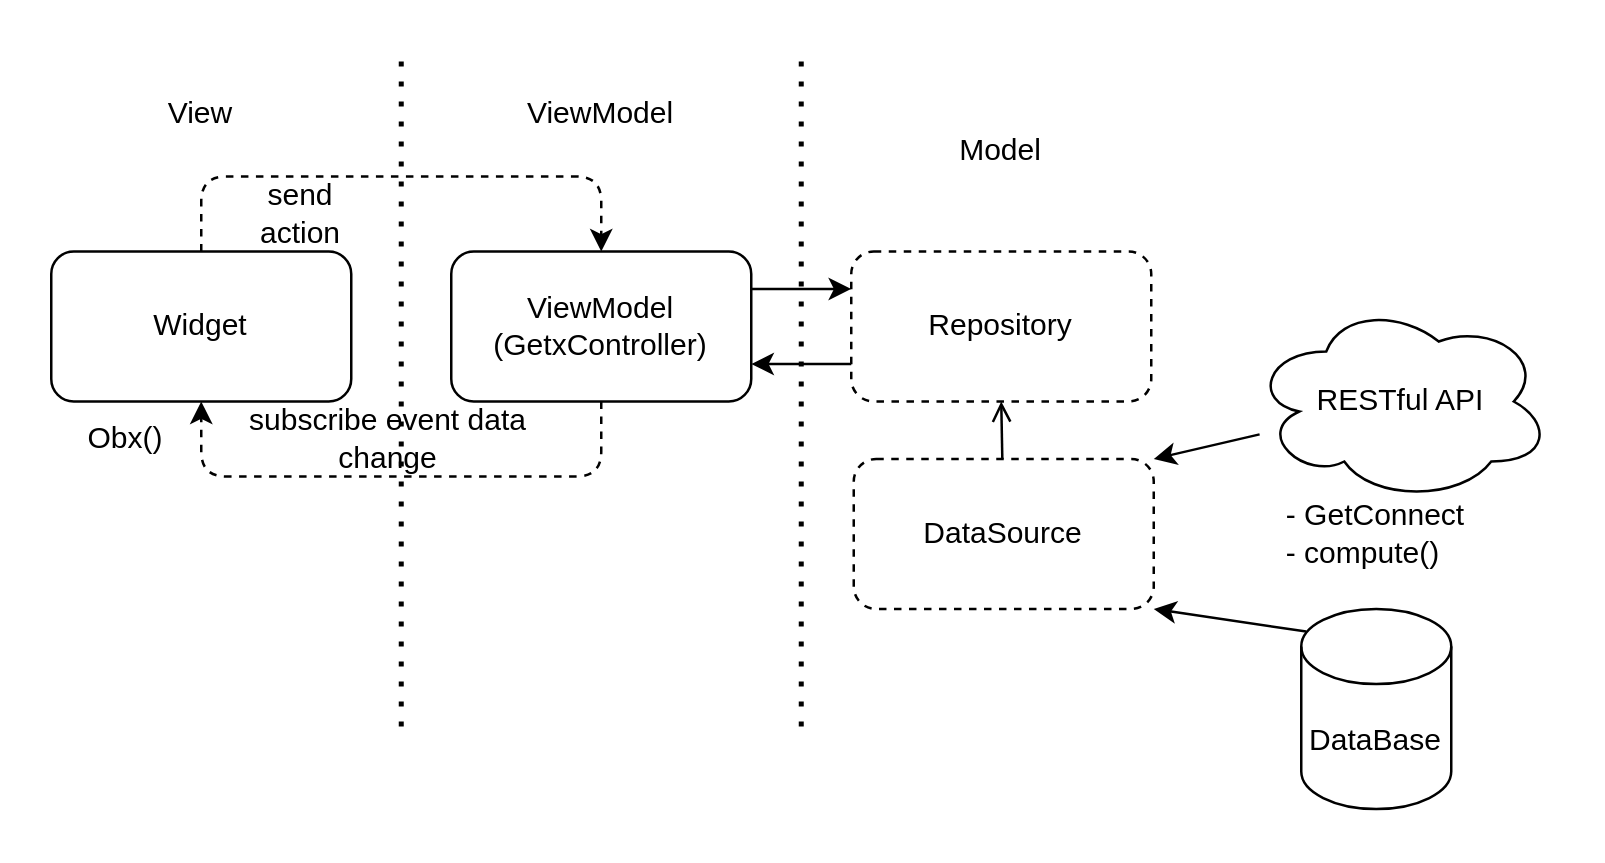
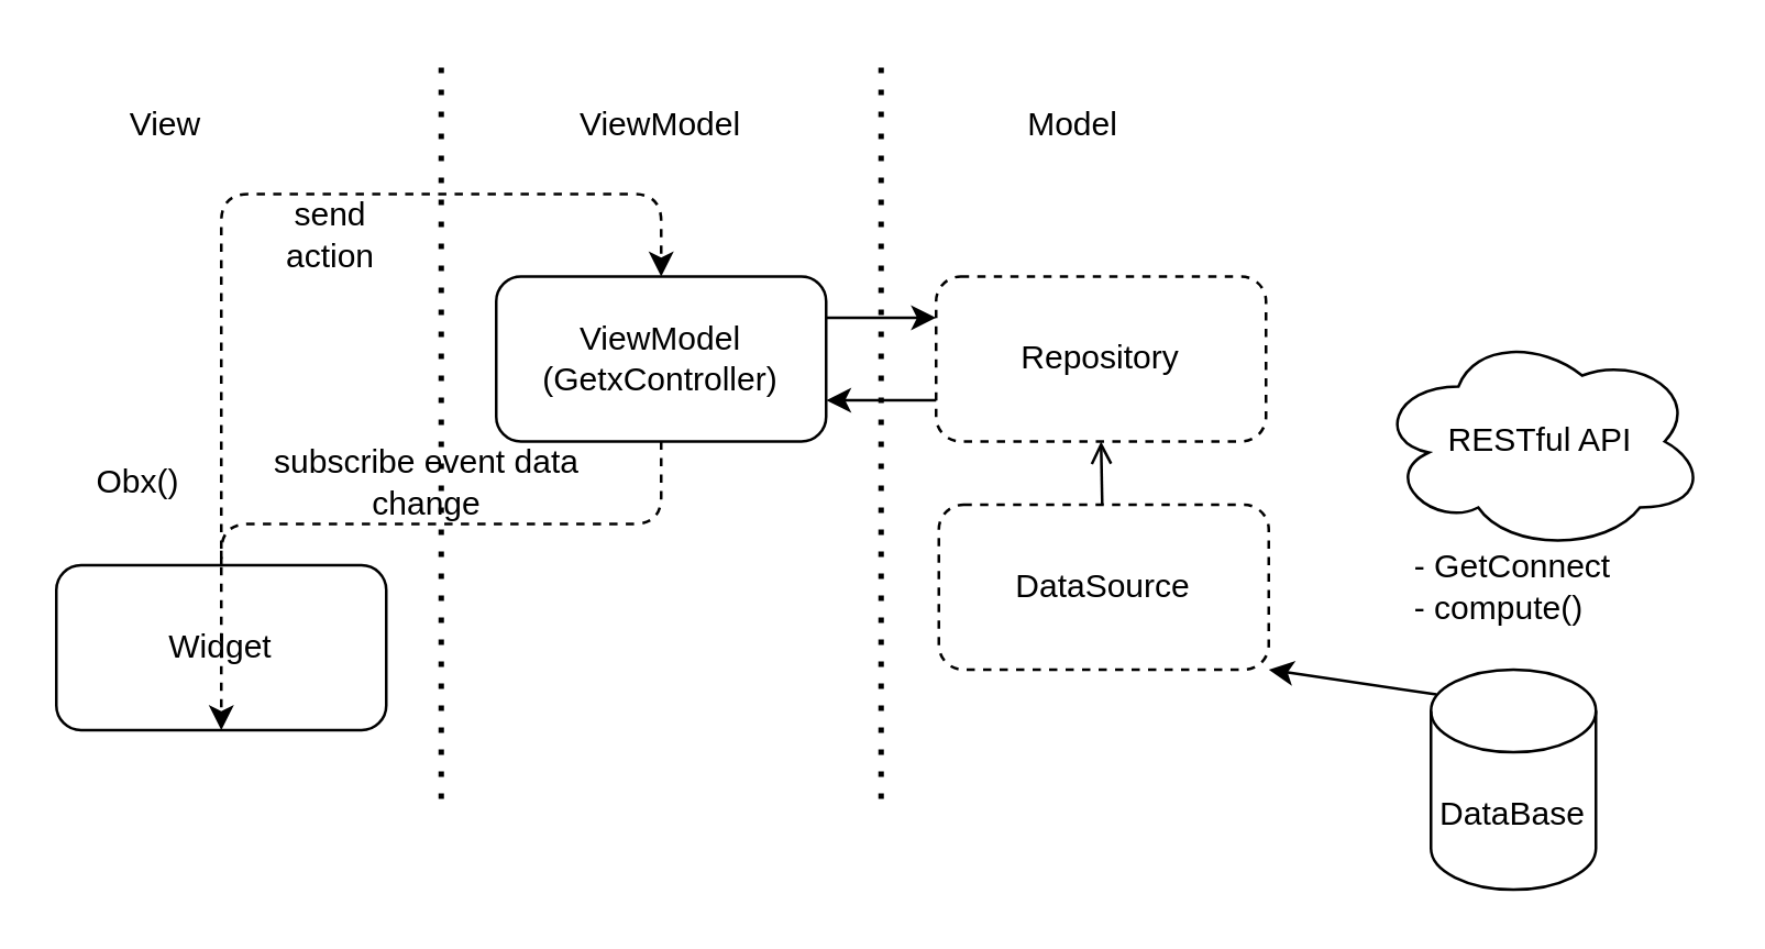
- <mxCell id="7" value="View" style="text;html=1;strokeColor=none;fillColor=none;align=center;verticalAlign=middle;whiteSpace=wrap;rounded=0;" vertex="1" parent="1"><mxGeometry x="50" y="30" width="60" height="30" as="geometry" /></mxCell>
+ <mxCell id="7" value="View" style="text;html=1;strokeColor=none;fillColor=none;align=center;verticalAlign=middle;whiteSpace=wrap;rounded=0;" vertex="1" parent="1"><mxGeometry x="30" y="30" width="60" height="30" as="geometry" /></mxCell>
- <mxCell id="9" value="Model" style="text;html=1;strokeColor=none;fillColor=none;align=center;verticalAlign=middle;whiteSpace=wrap;rounded=0;" vertex="1" parent="1"><mxGeometry x="370" y="45" width="60" height="30" as="geometry" /></mxCell>
+ <mxCell id="9" value="Model" style="text;html=1;strokeColor=none;fillColor=none;align=center;verticalAlign=middle;whiteSpace=wrap;rounded=0;" vertex="1" parent="1"><mxGeometry x="360" y="30" width="60" height="30" as="geometry" /></mxCell>
- <mxCell id="2" value="Widget" style="rounded=1;whiteSpace=wrap;html=1;" vertex="1" parent="1"><mxGeometry x="20" y="100" width="120" height="60" as="geometry" /></mxCell>
+ <mxCell id="2" value="Widget" style="rounded=1;whiteSpace=wrap;html=1;" vertex="1" parent="1"><mxGeometry x="20" y="205" width="120" height="60" as="geometry" /></mxCell>
- <mxCell id="13" value="" style="endArrow=classic;html=1;rounded=0;entryX=1;entryY=0;entryDx=0;entryDy=0;" edge="1" parent="1" source="12" target="11"><mxGeometry width="50" height="50" relative="1" as="geometry"><mxPoint x="300" y="280" as="sourcePoint" /><mxPoint x="350" y="230" as="targetPoint" /></mxGeometry></mxCell>
